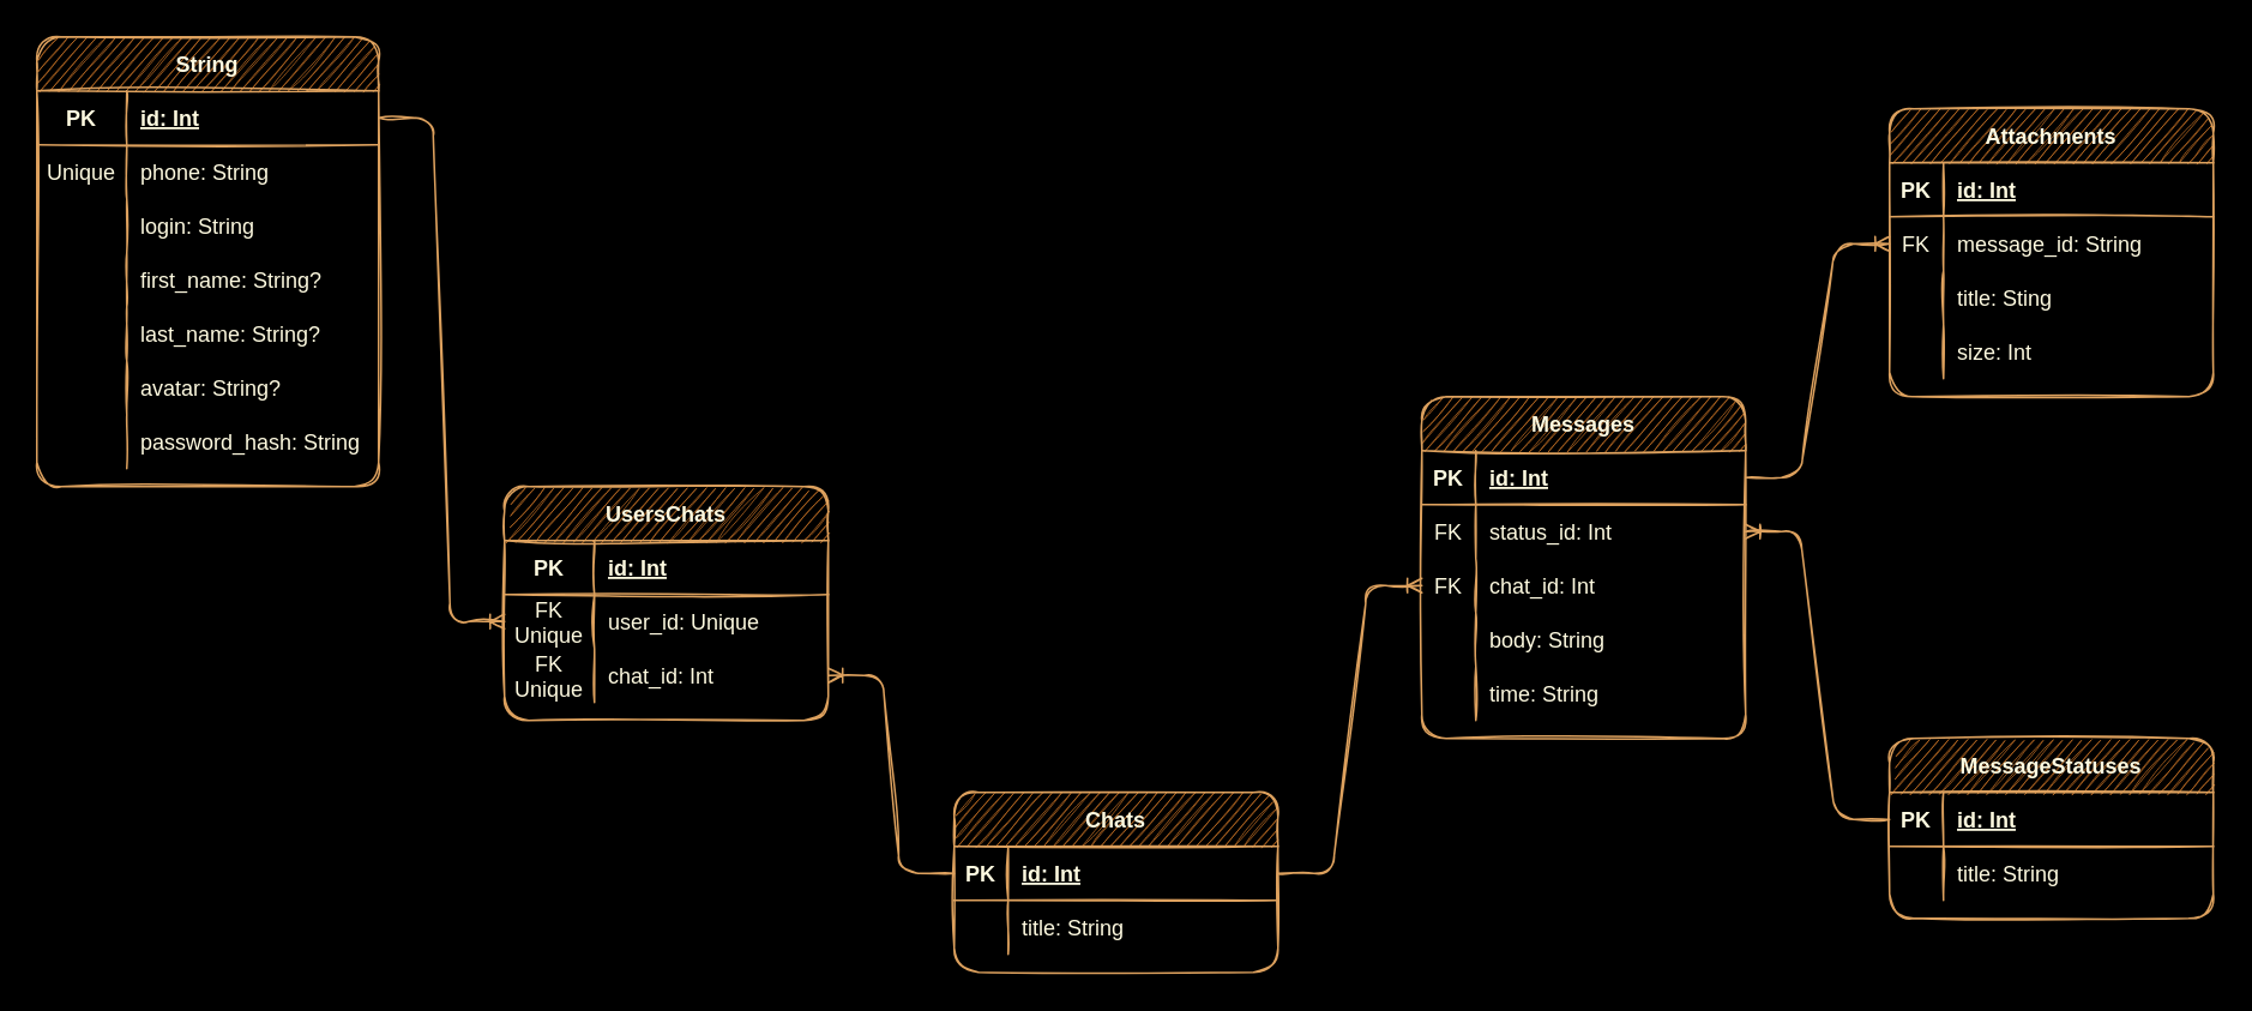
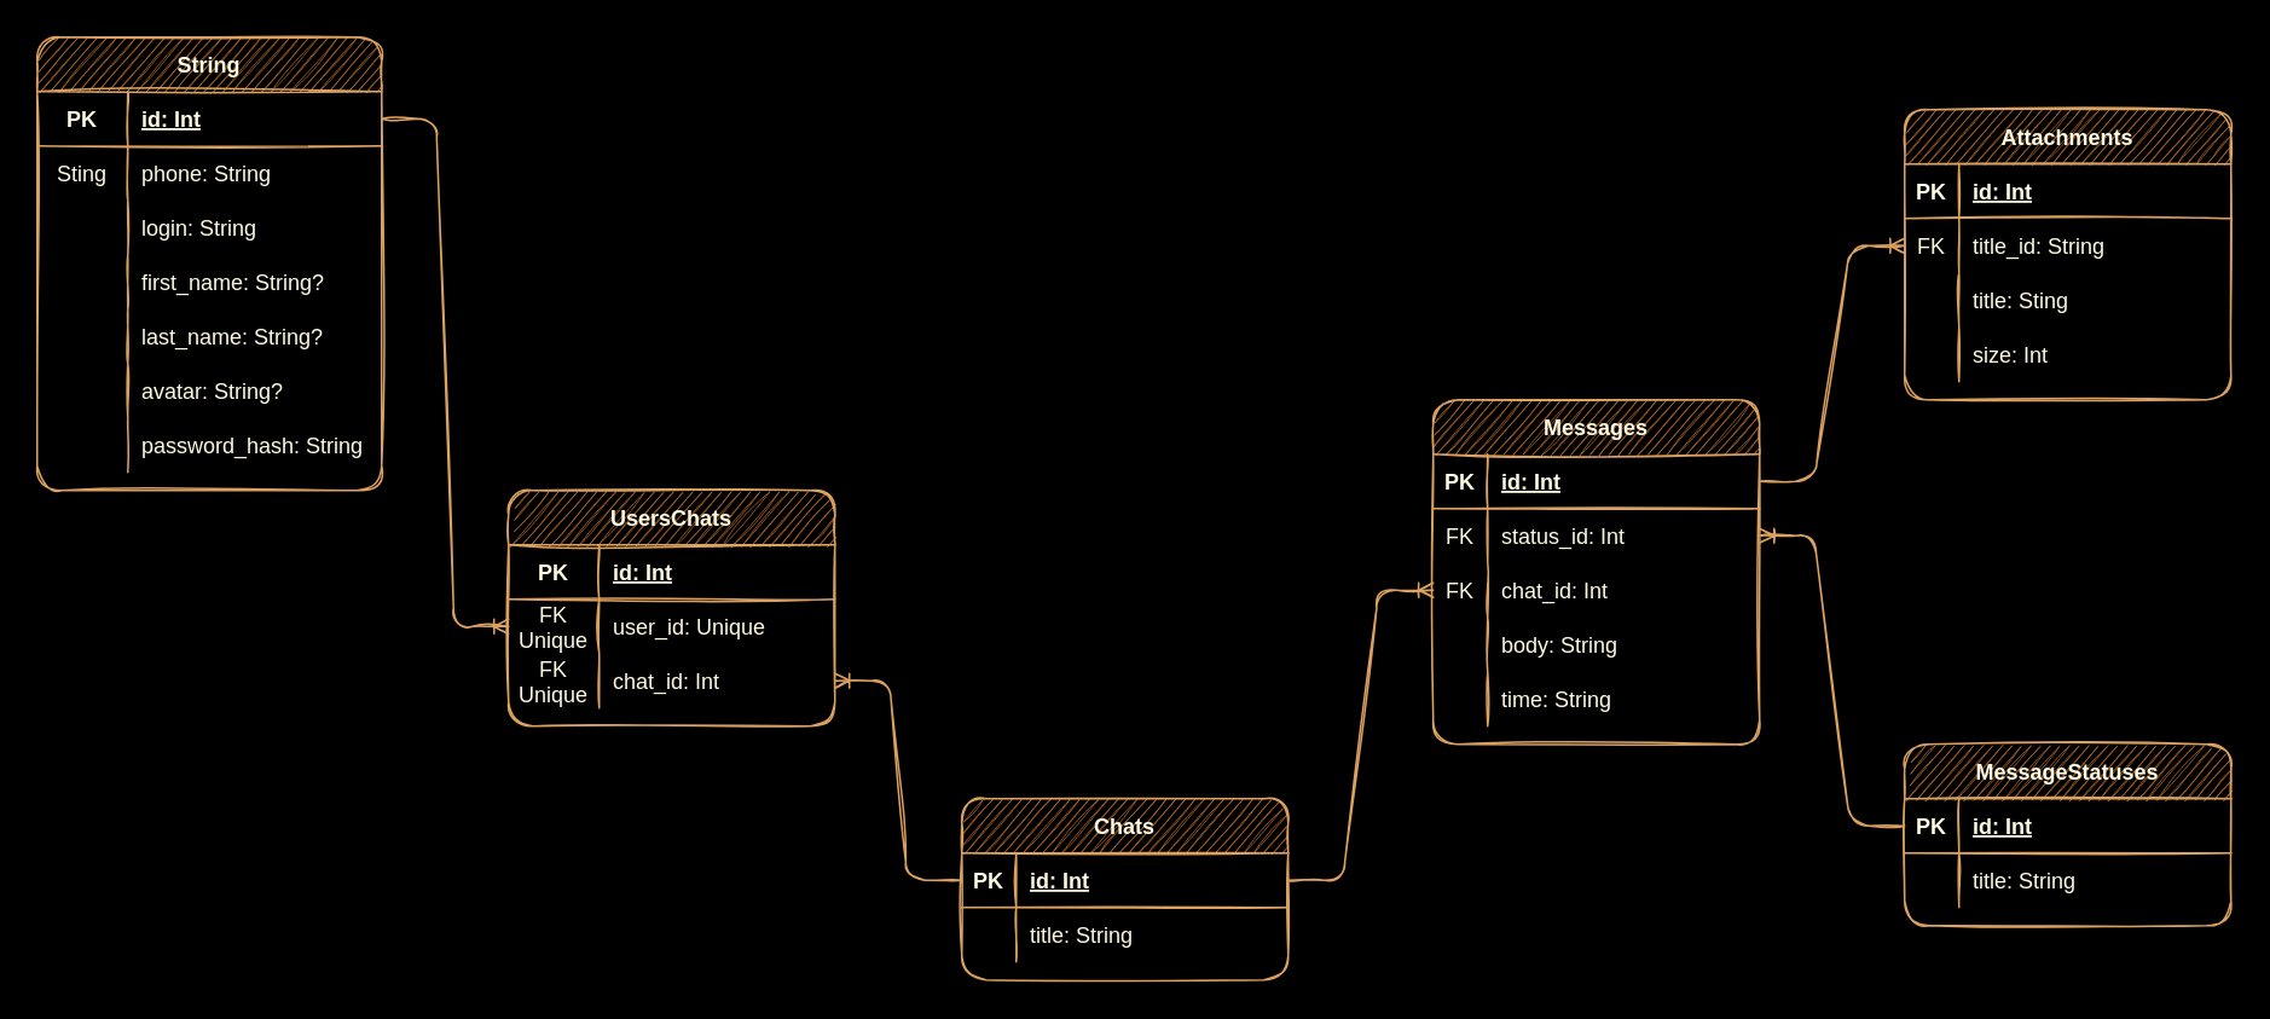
- <mxCell id="7" value="Unique" style="shape=partialRectangle;connectable=0;fillColor=none;top=0;left=0;bottom=0;right=0;editable=1;overflow=hidden;rounded=1;sketch=1;fontColor=#FEFAE0;strokeColor=#DDA15E;" parent="6" vertex="1"><mxGeometry width="50" height="30" as="geometry"><mxRectangle width="50" height="30" as="alternateBounds" /></mxGeometry></mxCell>
+ <mxCell id="7" value="Sting" style="shape=partialRectangle;connectable=0;fillColor=none;top=0;left=0;bottom=0;right=0;editable=1;overflow=hidden;rounded=1;sketch=1;fontColor=#FEFAE0;strokeColor=#DDA15E;" parent="6" vertex="1"><mxGeometry width="50" height="30" as="geometry"><mxRectangle width="50" height="30" as="alternateBounds" /></mxGeometry></mxCell>
- <mxCell id="38" value="message_id: String" style="shape=partialRectangle;connectable=0;fillColor=none;top=0;left=0;bottom=0;right=0;align=left;spacingLeft=6;overflow=hidden;rounded=1;sketch=1;fontColor=#FEFAE0;strokeColor=#DDA15E;" parent="36" vertex="1"><mxGeometry x="30" width="150" height="30" as="geometry"><mxRectangle width="150" height="30" as="alternateBounds" /></mxGeometry></mxCell>
+ <mxCell id="38" value="title_id: String" style="shape=partialRectangle;connectable=0;fillColor=none;top=0;left=0;bottom=0;right=0;align=left;spacingLeft=6;overflow=hidden;rounded=1;sketch=1;fontColor=#FEFAE0;strokeColor=#DDA15E;" parent="36" vertex="1"><mxGeometry x="30" width="150" height="30" as="geometry"><mxRectangle width="150" height="30" as="alternateBounds" /></mxGeometry></mxCell>
